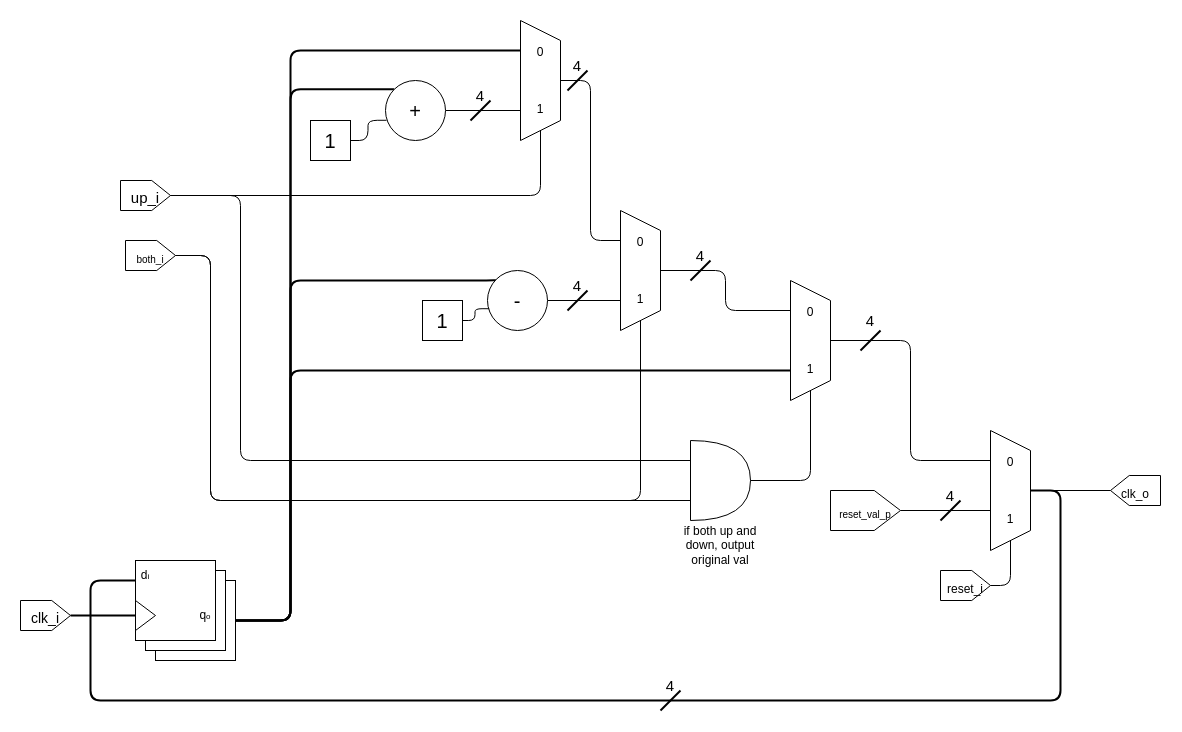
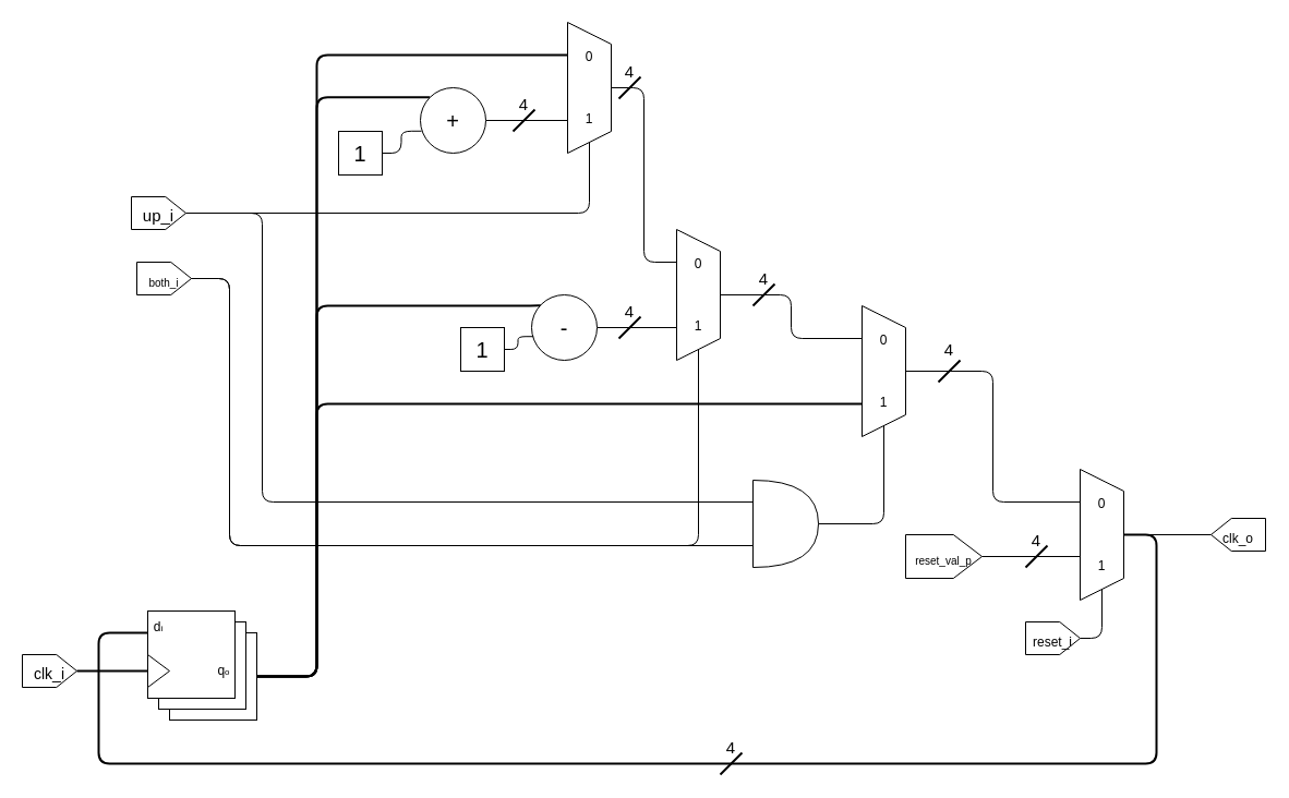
- <mxCell id="58" value="&lt;font style=&quot;font-size: 12px;&quot;&gt;if both up and down, output original val&lt;/font&gt;" style="text;html=1;strokeColor=none;fillColor=none;align=center;verticalAlign=middle;whiteSpace=wrap;rounded=0;fontSize=8;" vertex="1" parent="1"><mxGeometry x="665" y="530" width="110" height="30" as="geometry" /></mxCell>
